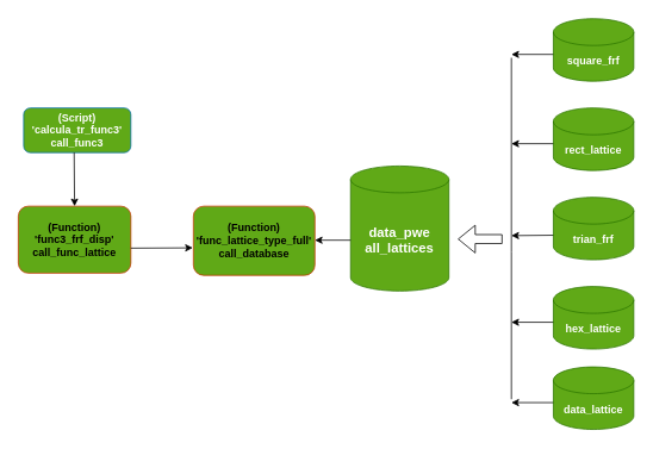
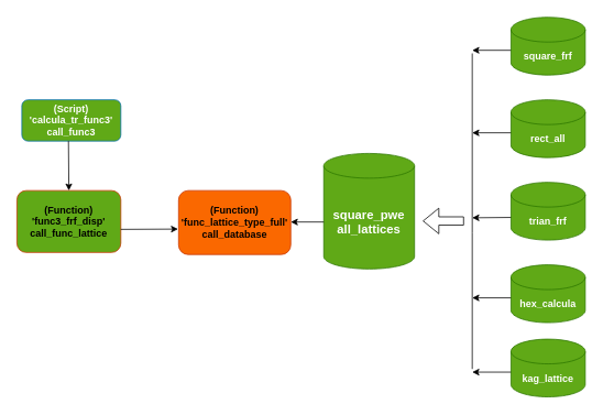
- <mxCell id="15" value="rect_lattice" style="shape=cylinder3;whiteSpace=wrap;html=1;boundedLbl=1;backgroundOutline=1;size=15;fillColor=#60a917;fontColor=#ffffff;strokeColor=#2D7600;fontStyle=1" parent="1" vertex="1"><mxGeometry x="619" y="120" width="90" height="70" as="geometry" /></mxCell>
+ <mxCell id="15" value="rect_all" style="shape=cylinder3;whiteSpace=wrap;html=1;boundedLbl=1;backgroundOutline=1;size=15;fillColor=#60a917;fontColor=#ffffff;strokeColor=#2D7600;fontStyle=1" parent="1" vertex="1"><mxGeometry x="619" y="120" width="90" height="70" as="geometry" /></mxCell>
- <mxCell id="6" value="&lt;b&gt;&lt;font style=&quot;font-size: 15px;&quot;&gt;data_pwe&lt;/font&gt;&lt;/b&gt;&lt;div&gt;&lt;b&gt;&lt;font style=&quot;font-size: 15px;&quot;&gt;all_lattices&lt;/font&gt;&lt;/b&gt;&lt;/div&gt;" style="shape=cylinder3;whiteSpace=wrap;html=1;boundedLbl=1;backgroundOutline=1;size=15;fillColor=#60a917;fontColor=#ffffff;strokeColor=#2D7600;" parent="1" vertex="1"><mxGeometry x="392" y="185" width="110" height="140" as="geometry" /></mxCell>
+ <mxCell id="6" value="&lt;b&gt;&lt;font style=&quot;font-size: 15px;&quot;&gt;square_pwe&lt;/font&gt;&lt;/b&gt;&lt;div&gt;&lt;b&gt;&lt;font style=&quot;font-size: 15px;&quot;&gt;all_lattices&lt;/font&gt;&lt;/b&gt;&lt;/div&gt;" style="shape=cylinder3;whiteSpace=wrap;html=1;boundedLbl=1;backgroundOutline=1;size=15;fillColor=#60a917;fontColor=#ffffff;strokeColor=#2D7600;" parent="1" vertex="1"><mxGeometry x="392" y="185" width="110" height="140" as="geometry" /></mxCell>
- <mxCell id="5" value="&lt;div&gt;(Function)&lt;/div&gt;'func_lattice_type_full'&lt;div&gt;call_database&lt;/div&gt;" style="rounded=1;whiteSpace=wrap;html=1;fontSize=12;glass=0;strokeWidth=1;shadow=0;fillColor=#60a917;fontColor=#000000;strokeColor=#C73500;fontStyle=1;" parent="1" vertex="1"><mxGeometry x="216" y="230" width="136" height="77.5" as="geometry" /></mxCell>
+ <mxCell id="5" value="&lt;div&gt;(Function)&lt;/div&gt;'func_lattice_type_full'&lt;div&gt;call_database&lt;/div&gt;" style="rounded=1;whiteSpace=wrap;html=1;fontSize=12;glass=0;strokeWidth=1;shadow=0;fillColor=#fa6800;fontColor=#000000;strokeColor=#C73500;fontStyle=1" parent="1" vertex="1"><mxGeometry x="216" y="230" width="136" height="77.5" as="geometry" /></mxCell>
- <mxCell id="19" value="hex_lattice" style="shape=cylinder3;whiteSpace=wrap;html=1;boundedLbl=1;backgroundOutline=1;size=15;fillColor=#60a917;fontColor=#ffffff;strokeColor=#2D7600;fontStyle=1" parent="1" vertex="1"><mxGeometry x="619" y="320" width="90" height="70" as="geometry" /></mxCell>
+ <mxCell id="19" value="hex_calcula" style="shape=cylinder3;whiteSpace=wrap;html=1;boundedLbl=1;backgroundOutline=1;size=15;fillColor=#60a917;fontColor=#ffffff;strokeColor=#2D7600;fontStyle=1" parent="1" vertex="1"><mxGeometry x="619" y="320" width="90" height="70" as="geometry" /></mxCell>
- <mxCell id="11" value="data_lattice" style="shape=cylinder3;whiteSpace=wrap;html=1;boundedLbl=1;backgroundOutline=1;size=15;fillColor=#60a917;fontColor=#ffffff;strokeColor=#2D7600;fontStyle=1" parent="1" vertex="1"><mxGeometry x="619" y="410" width="90" height="70" as="geometry" /></mxCell>
+ <mxCell id="11" value="kag_lattice" style="shape=cylinder3;whiteSpace=wrap;html=1;boundedLbl=1;backgroundOutline=1;size=15;fillColor=#60a917;fontColor=#ffffff;strokeColor=#2D7600;fontStyle=1" parent="1" vertex="1"><mxGeometry x="619" y="410" width="90" height="70" as="geometry" /></mxCell>
